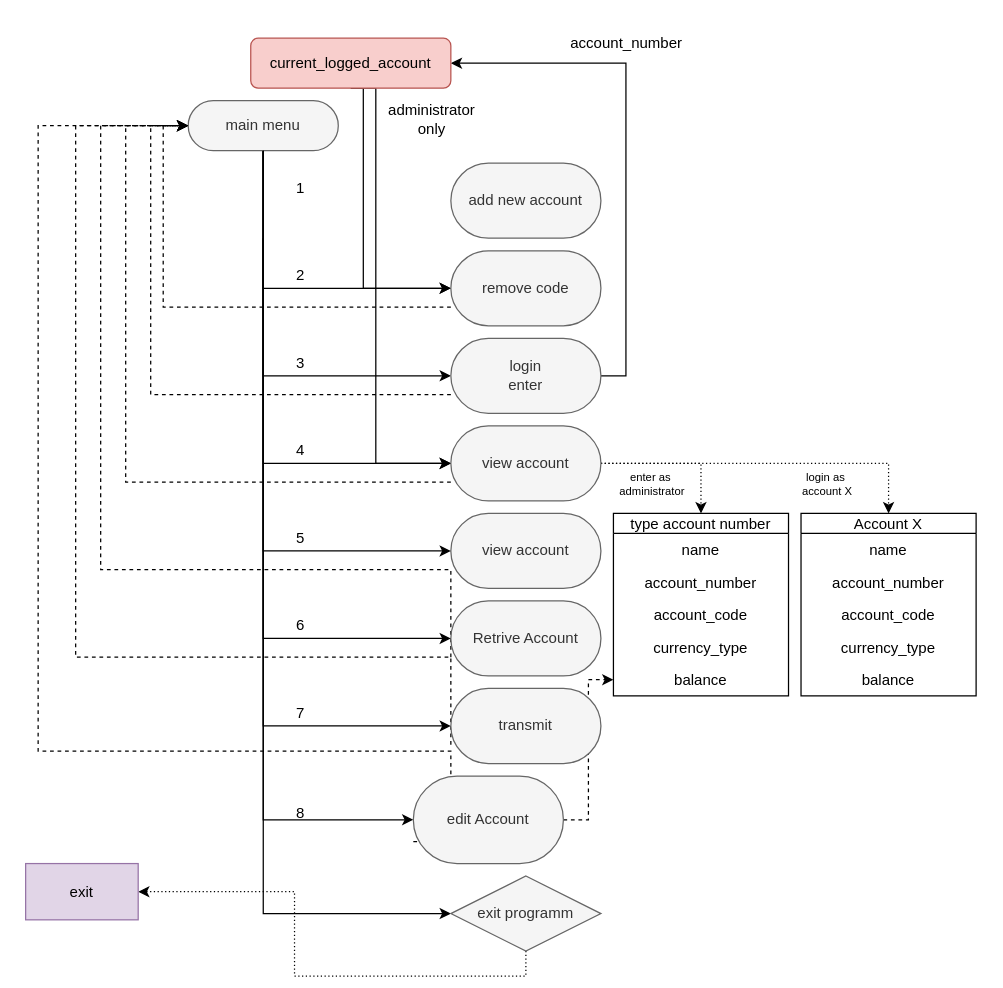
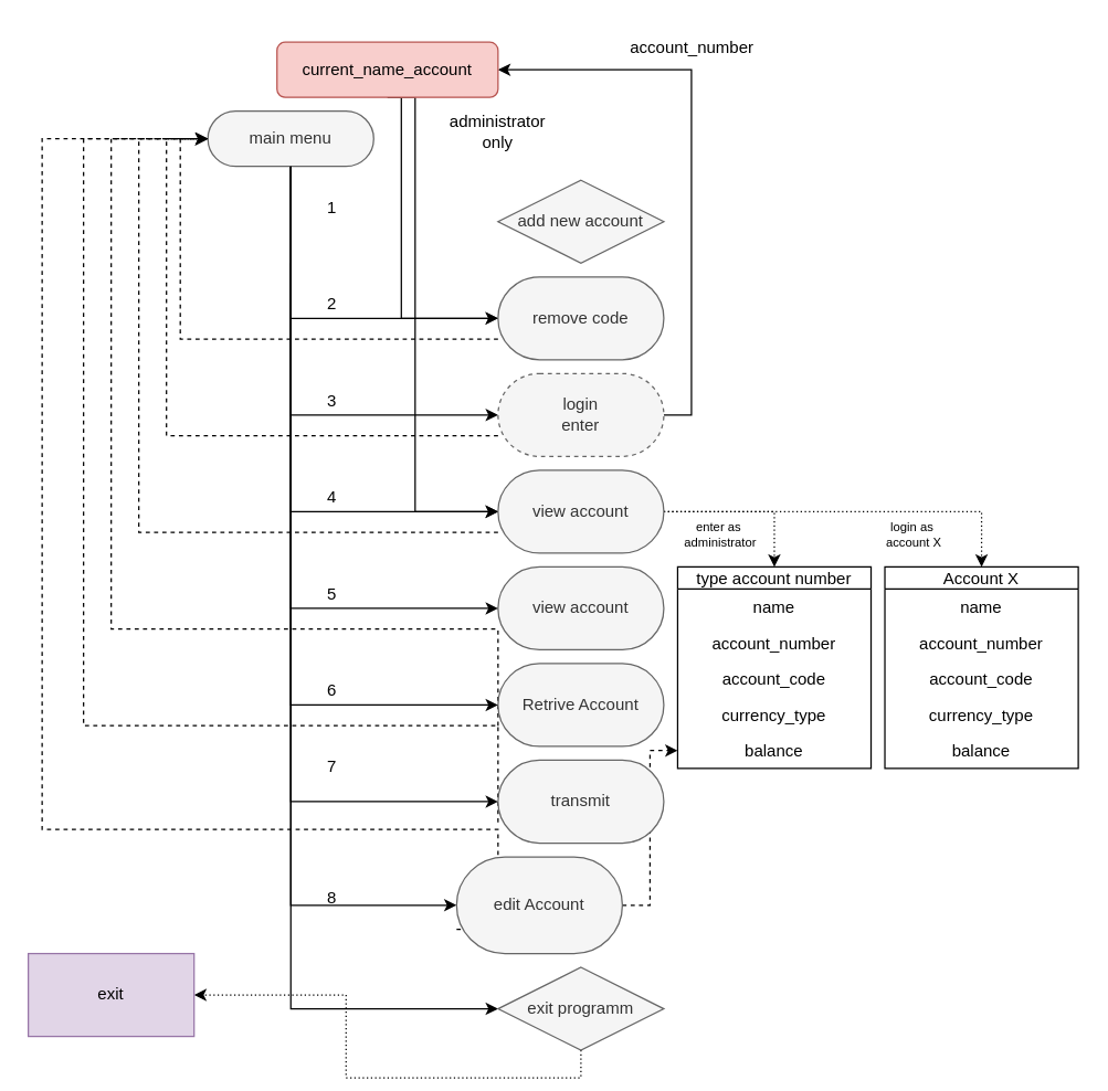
- <mxCell id="29" value="current_logged_account" style="rounded=1;whiteSpace=wrap;html=1;fontSize=12;glass=0;strokeWidth=1;shadow=0;fillColor=#f8cecc;strokeColor=#b85450;" parent="1" vertex="1"><mxGeometry x="200" y="30" width="160" height="40" as="geometry" /></mxCell>
+ <mxCell id="29" value="current_name_account" style="rounded=1;whiteSpace=wrap;html=1;fontSize=12;glass=0;strokeWidth=1;shadow=0;fillColor=#f8cecc;strokeColor=#b85450;" parent="1" vertex="1"><mxGeometry x="200" y="30" width="160" height="40" as="geometry" /></mxCell>
- <mxCell id="30" value="administrator&lt;br&gt;only" style="text;html=1;strokeColor=none;fillColor=none;align=center;verticalAlign=middle;whiteSpace=wrap;rounded=0;" parent="1" vertex="1"><mxGeometry x="305" y="80" width="80" height="30" as="geometry" /></mxCell>
+ <mxCell id="30" value="administrator&lt;br&gt;only" style="text;html=1;strokeColor=none;fillColor=none;align=center;verticalAlign=middle;whiteSpace=wrap;rounded=0;" parent="1" vertex="1"><mxGeometry x="320" y="80" width="80" height="30" as="geometry" /></mxCell>
- <mxCell id="7" value="add new account" style="rounded=1;whiteSpace=wrap;html=1;fillColor=#f5f5f5;strokeColor=#666666;fontColor=#333333;shadow=0;strokeWidth=1;glass=0;arcSize=50;" parent="1" vertex="1"><mxGeometry x="360" y="130" width="120" height="60" as="geometry" /></mxCell>
+ <mxCell id="7" value="add new account" style="rhombus;whiteSpace=wrap;html=1;fillColor=#f5f5f5;strokeColor=#666666;fontColor=#333333;shadow=0;strokeWidth=1;glass=0;arcSize=50;" parent="1" vertex="1"><mxGeometry x="360" y="130" width="120" height="60" as="geometry" /></mxCell>
- <mxCell id="14" value="login&lt;br&gt;enter" style="rounded=1;whiteSpace=wrap;html=1;fillColor=#f5f5f5;strokeColor=#666666;fontColor=#333333;shadow=0;strokeWidth=1;glass=0;arcSize=50;" parent="1" vertex="1"><mxGeometry x="360" y="270" width="120" height="60" as="geometry" /></mxCell>
+ <mxCell id="14" value="login&lt;br&gt;enter" style="rounded=1;whiteSpace=wrap;html=1;fillColor=#f5f5f5;strokeColor=#666666;fontColor=#333333;shadow=0;strokeWidth=1;glass=0;arcSize=50;dashed=1;" parent="1" vertex="1"><mxGeometry x="360" y="270" width="120" height="60" as="geometry" /></mxCell>
- <mxCell id="37" value="7" style="text;html=1;strokeColor=none;fillColor=none;align=center;verticalAlign=middle;whiteSpace=wrap;rounded=0;" parent="1" vertex="1"><mxGeometry x="220" y="560" width="40" height="20" as="geometry" /></mxCell>
+ <mxCell id="37" value="7" style="text;html=1;strokeColor=none;fillColor=none;align=center;verticalAlign=middle;whiteSpace=wrap;rounded=0;" parent="1" vertex="1"><mxGeometry x="220" y="545" width="40" height="20" as="geometry" /></mxCell>
- <mxCell id="45" value="exit" style="rounded=0;whiteSpace=wrap;html=1;fillColor=#e1d5e7;strokeColor=#9673a6;" parent="1" vertex="1"><mxGeometry x="20" y="690" width="90" height="45" as="geometry" /></mxCell>
+ <mxCell id="45" value="exit" style="rounded=0;whiteSpace=wrap;html=1;fillColor=#e1d5e7;strokeColor=#9673a6;" parent="1" vertex="1"><mxGeometry x="20" y="690" width="120" height="60" as="geometry" /></mxCell>
